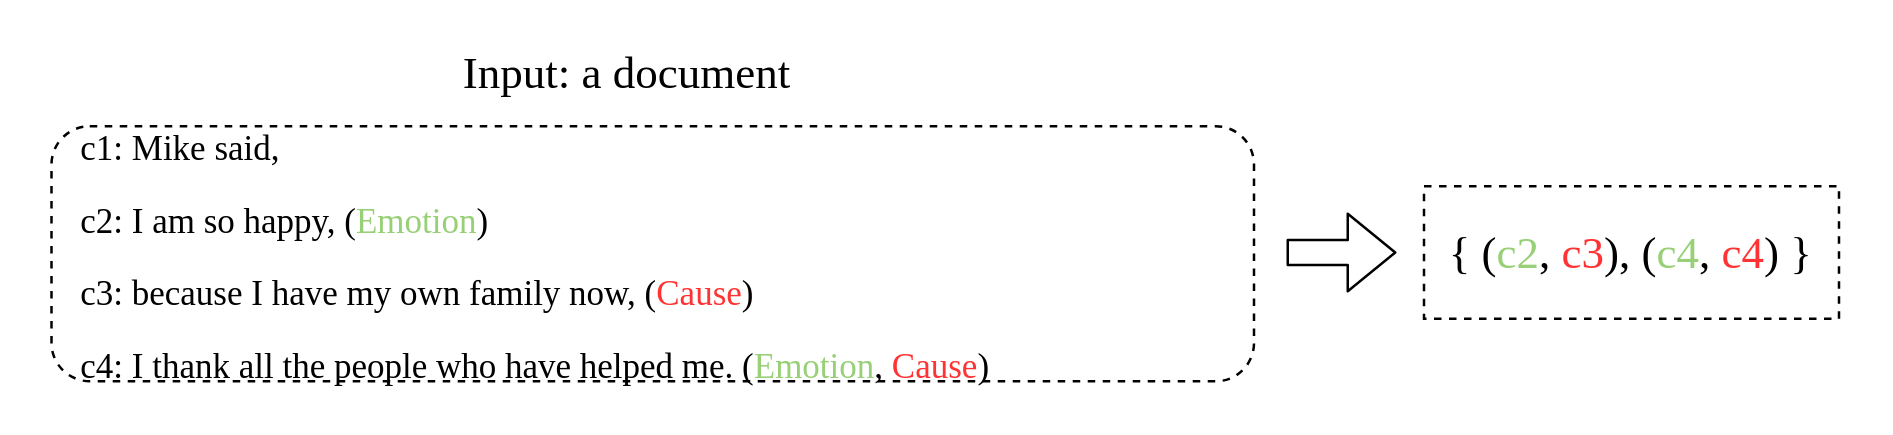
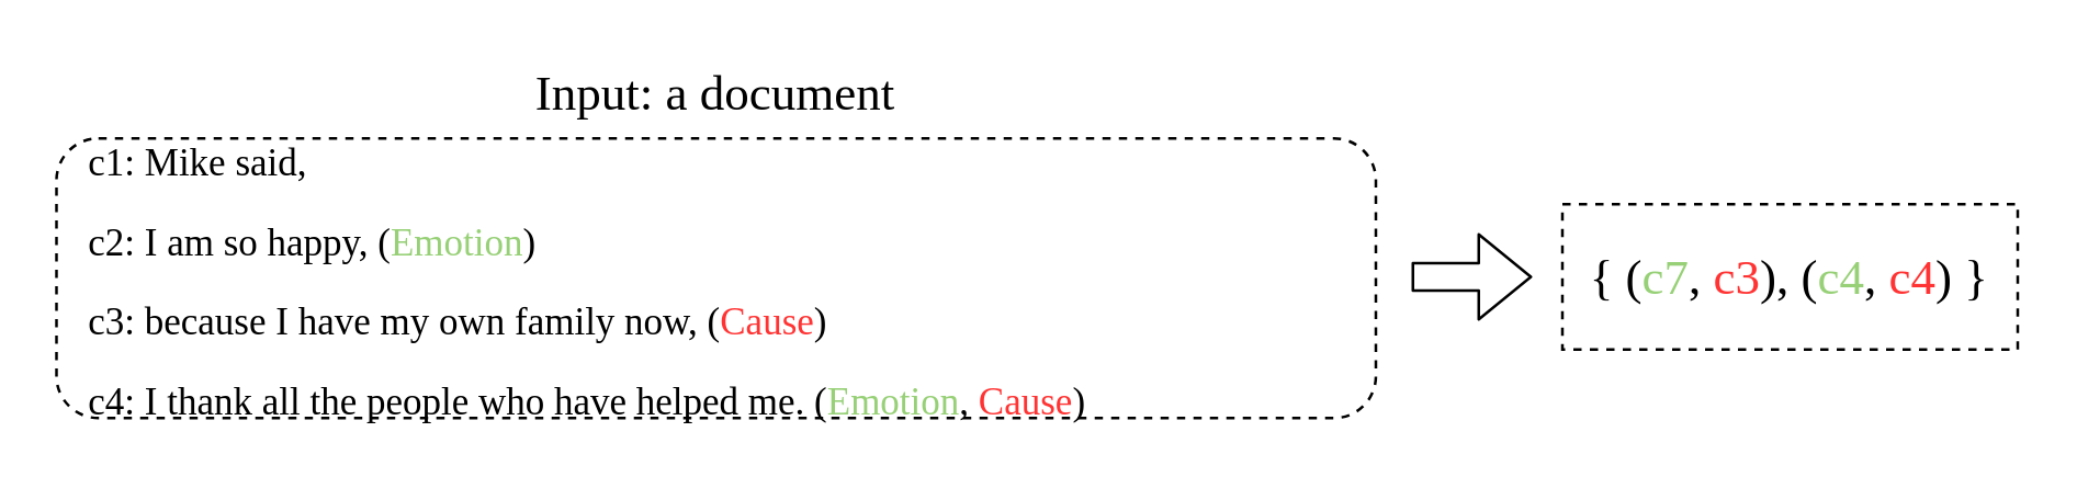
- <mxCell id="4" value="&lt;font style=&quot;font-size: 18px&quot; face=&quot;Times New Roman&quot;&gt;Input: a document&lt;/font&gt;" style="text;html=1;strokeColor=none;fillColor=none;align=center;verticalAlign=middle;whiteSpace=wrap;rounded=0;dashed=1;" parent="1" vertex="1"><mxGeometry x="129" y="15" width="243" height="28" as="geometry" /></mxCell>
+ <mxCell id="4" value="&lt;font style=&quot;font-size: 18px&quot; face=&quot;Times New Roman&quot;&gt;Input: a document&lt;/font&gt;" style="text;html=1;strokeColor=none;fillColor=none;align=center;verticalAlign=middle;whiteSpace=wrap;rounded=0;dashed=1;" parent="1" vertex="1"><mxGeometry x="139" width="243" height="28" as="geometry" y="20" /></mxCell>
- <mxCell id="5" value="&lt;font style=&quot;font-size: 18px&quot; face=&quot;Times New Roman&quot;&gt;{ (&lt;font color=&quot;#97d077&quot;&gt;c2&lt;/font&gt;, &lt;font color=&quot;#ff3333&quot;&gt;c3&lt;/font&gt;), (&lt;font color=&quot;#97d077&quot;&gt;c4&lt;/font&gt;, &lt;font color=&quot;#ff3333&quot;&gt;c4&lt;/font&gt;) }&lt;/font&gt;" style="rounded=0;whiteSpace=wrap;html=1;dashed=1;strokeWidth=1;" parent="1" vertex="1"><mxGeometry x="569" y="74" width="166" height="53" as="geometry" /></mxCell>
+ <mxCell id="5" value="&lt;font style=&quot;font-size: 18px&quot; face=&quot;Times New Roman&quot;&gt;{ (&lt;font color=&quot;#97d077&quot;&gt;c7&lt;/font&gt;, &lt;font color=&quot;#ff3333&quot;&gt;c3&lt;/font&gt;), (&lt;font color=&quot;#97d077&quot;&gt;c4&lt;/font&gt;, &lt;font color=&quot;#ff3333&quot;&gt;c4&lt;/font&gt;) }&lt;/font&gt;" style="rounded=0;whiteSpace=wrap;html=1;dashed=1;strokeWidth=1;" parent="1" vertex="1"><mxGeometry x="569" y="74" width="166" height="53" as="geometry" /></mxCell>
